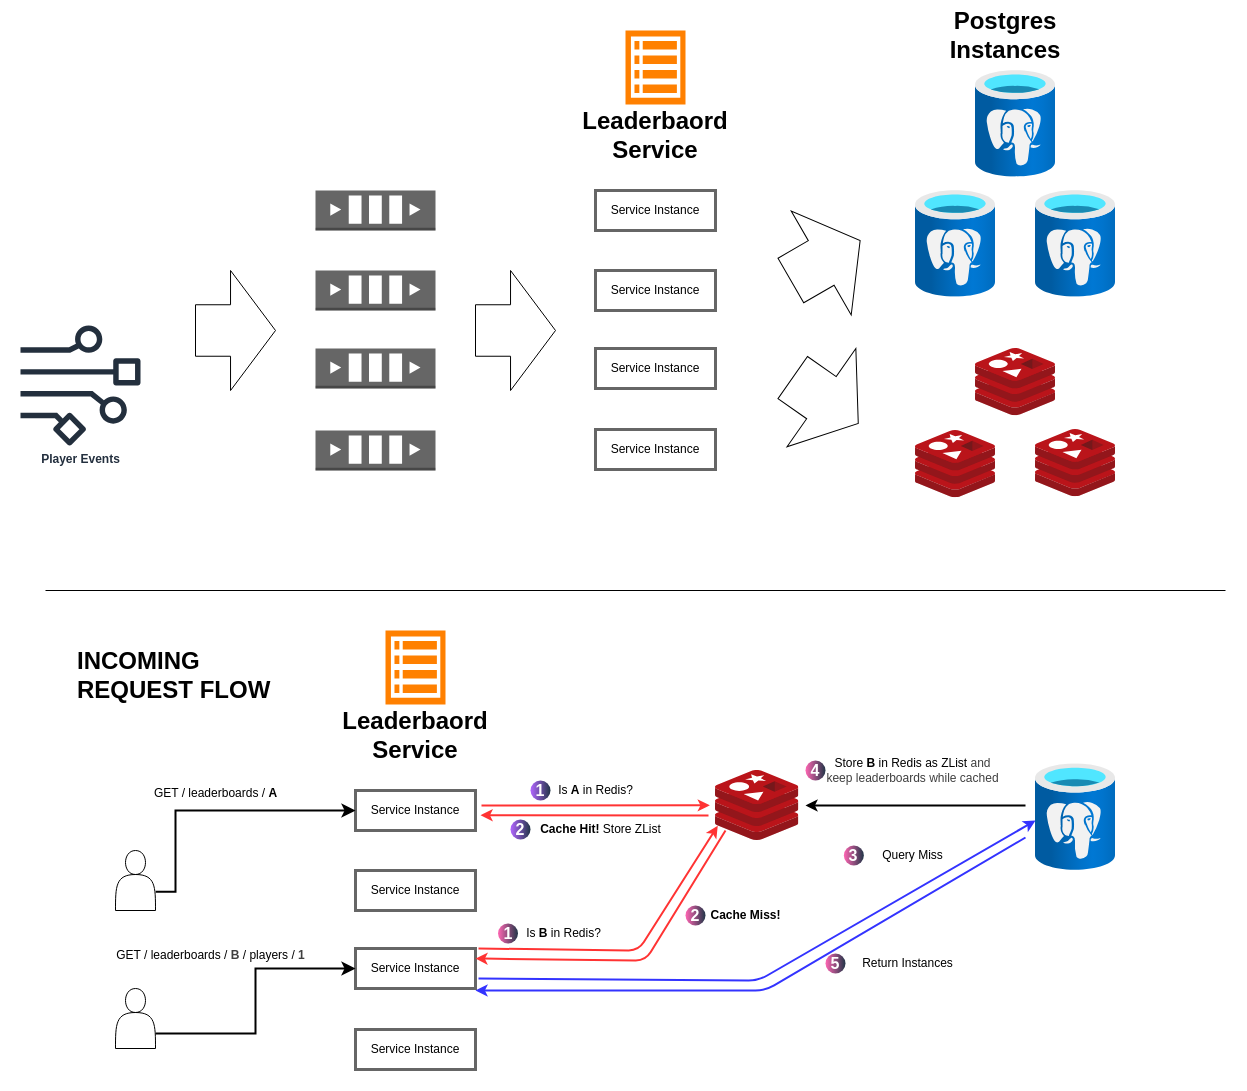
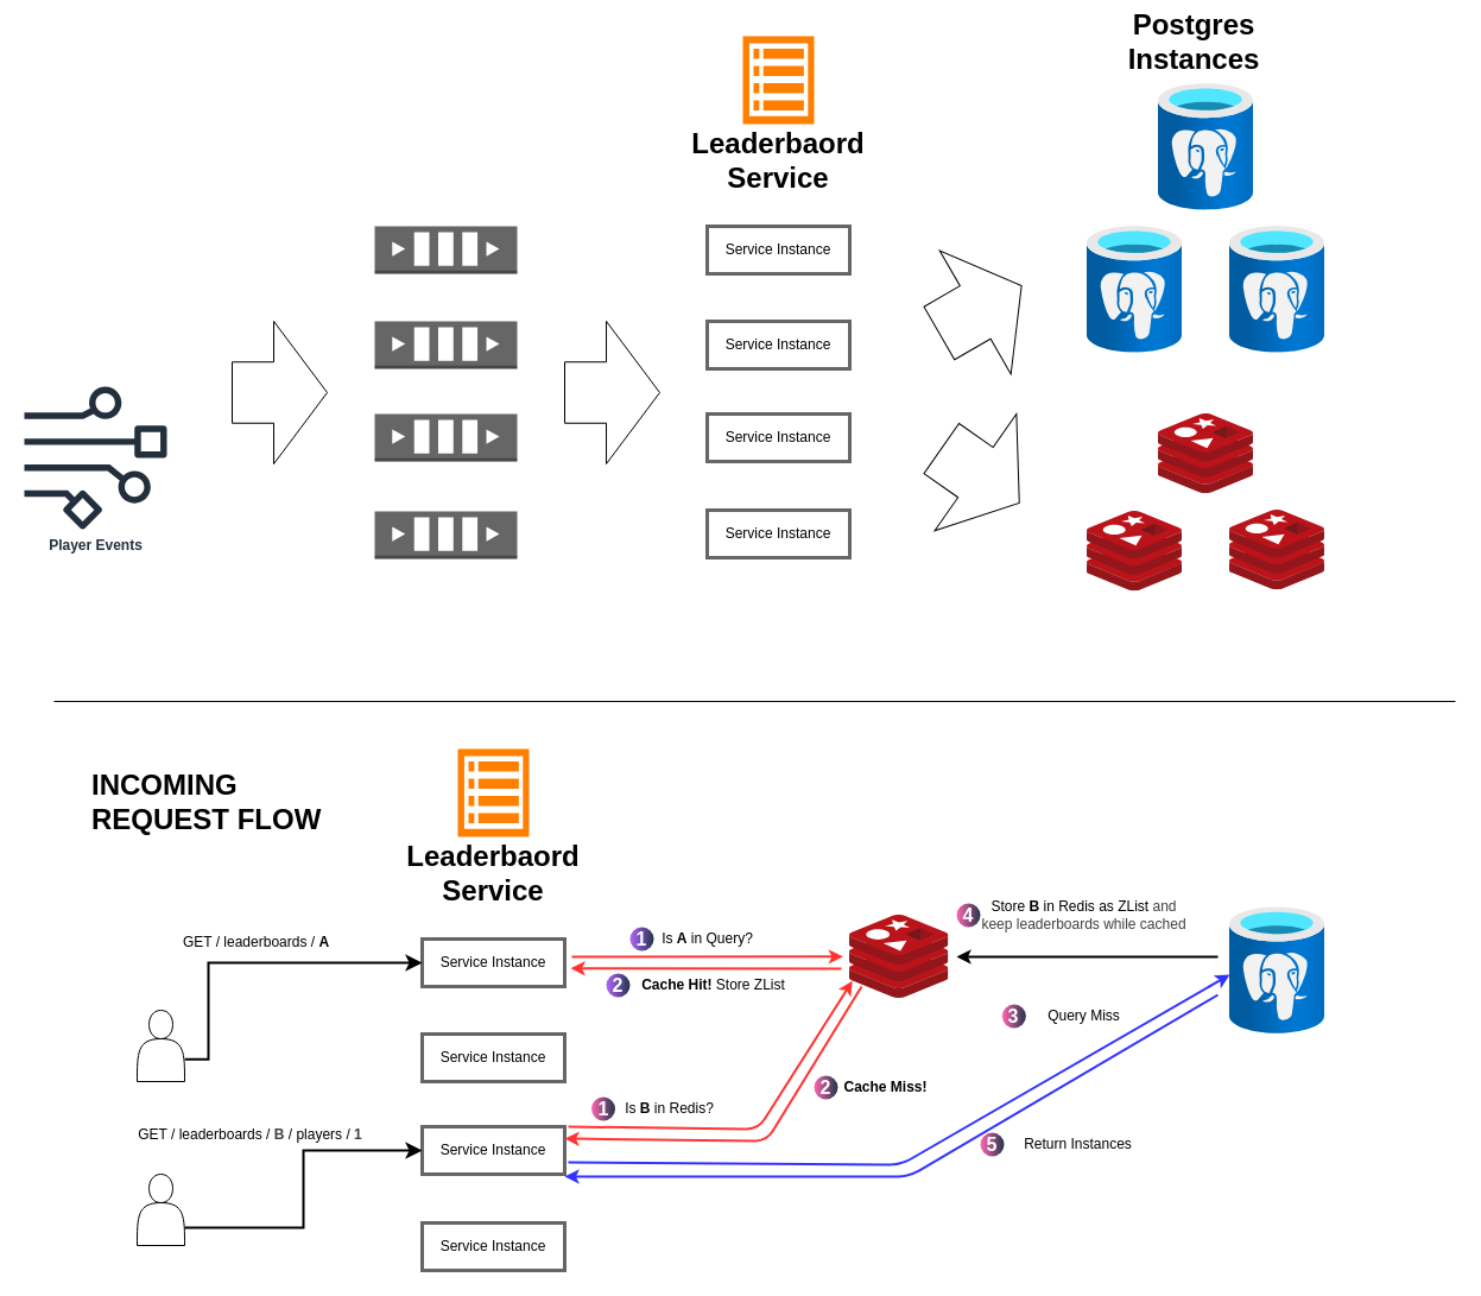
- <mxCell id="37" value="&lt;span style=&quot;color: rgb(0, 0, 0);&quot;&gt;Is &lt;b&gt;A&lt;/b&gt; in Redis?&lt;/span&gt;" style="text;html=1;align=center;verticalAlign=middle;resizable=0;points=[];autosize=1;strokeColor=none;fillColor=none;" vertex="1" parent="1"><mxGeometry x="545" y="775" width="100" height="30" as="geometry" /></mxCell>
+ <mxCell id="37" value="&lt;span style=&quot;color: rgb(0, 0, 0);&quot;&gt;Is &lt;b&gt;A&lt;/b&gt; in Query?&lt;/span&gt;" style="text;html=1;align=center;verticalAlign=middle;resizable=0;points=[];autosize=1;strokeColor=none;fillColor=none;" vertex="1" parent="1"><mxGeometry x="545" y="775" width="100" height="30" as="geometry" /></mxCell>
